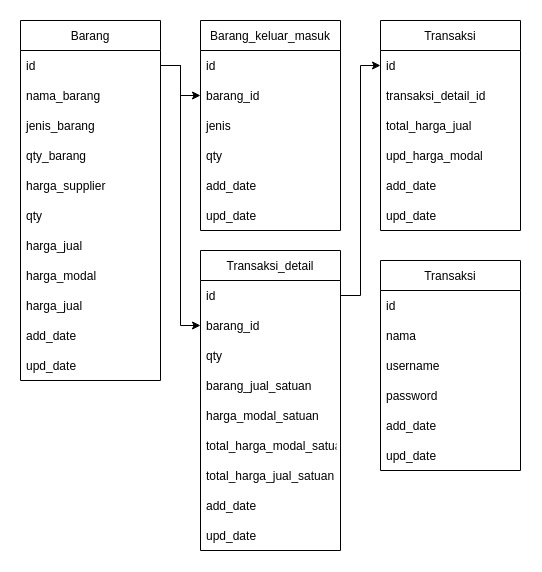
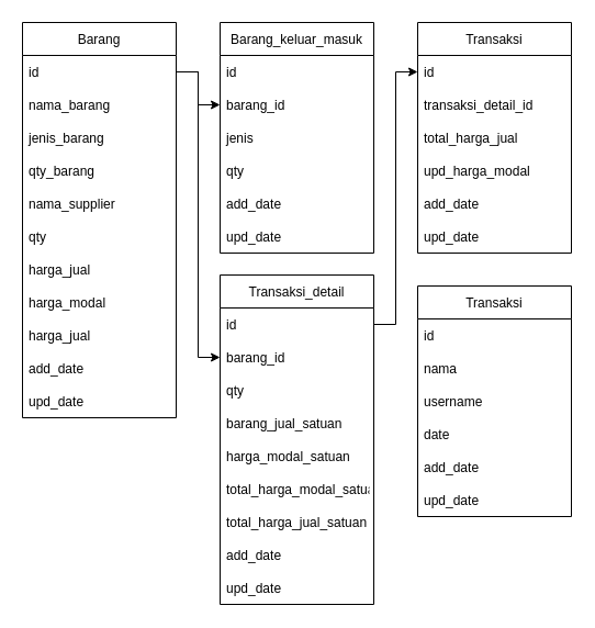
- <mxCell id="7" value="harga_supplier" style="text;strokeColor=none;fillColor=none;align=left;verticalAlign=middle;spacingLeft=4;spacingRight=4;overflow=hidden;points=[[0,0.5],[1,0.5]];portConstraint=eastwest;rotatable=0;" vertex="1" parent="2"><mxGeometry y="150" width="140" height="30" as="geometry" /></mxCell>
+ <mxCell id="7" value="nama_supplier" style="text;strokeColor=none;fillColor=none;align=left;verticalAlign=middle;spacingLeft=4;spacingRight=4;overflow=hidden;points=[[0,0.5],[1,0.5]];portConstraint=eastwest;rotatable=0;" vertex="1" parent="2"><mxGeometry y="150" width="140" height="30" as="geometry" /></mxCell>
- <mxCell id="45" value="password" style="text;strokeColor=none;fillColor=none;align=left;verticalAlign=middle;spacingLeft=4;spacingRight=4;overflow=hidden;points=[[0,0.5],[1,0.5]];portConstraint=eastwest;rotatable=0;" vertex="1" parent="41"><mxGeometry y="120" width="140" height="30" as="geometry" /></mxCell>
+ <mxCell id="45" value="date" style="text;strokeColor=none;fillColor=none;align=left;verticalAlign=middle;spacingLeft=4;spacingRight=4;overflow=hidden;points=[[0,0.5],[1,0.5]];portConstraint=eastwest;rotatable=0;" vertex="1" parent="41"><mxGeometry y="120" width="140" height="30" as="geometry" /></mxCell>
